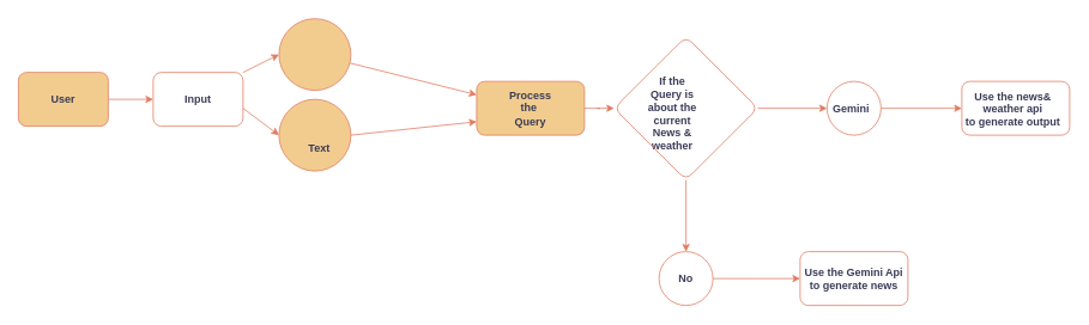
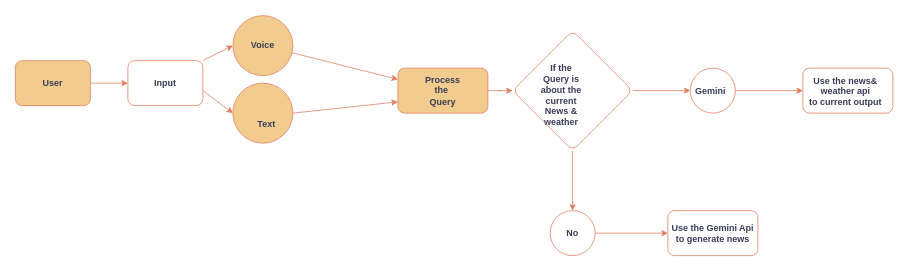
+ <mxCell id="17" value="&lt;b&gt;Voice&lt;/b&gt;" style="text;html=1;align=center;verticalAlign=middle;whiteSpace=wrap;rounded=1;fontFamily=Helvetica;fontSize=12;fontColor=#393C56;labelBackgroundColor=none;" vertex="1" parent="1"><mxGeometry x="320" y="45" width="60" height="30" as="geometry" /></mxCell>
- <mxCell id="30" value="&lt;b&gt;Use the news&amp;amp; weather api to&amp;nbsp;generate output&lt;/b&gt;" style="text;html=1;align=center;verticalAlign=middle;whiteSpace=wrap;rounded=0;fontColor=#393C56;" vertex="1" parent="1"><mxGeometry x="1064" y="106" width="126" height="30" as="geometry" /></mxCell>
+ <mxCell id="30" value="&lt;b&gt;Use the news&amp;amp; weather api to&amp;nbsp;current output&lt;/b&gt;" style="text;html=1;align=center;verticalAlign=middle;whiteSpace=wrap;rounded=0;fontColor=#393C56;" vertex="1" parent="1"><mxGeometry x="1064" y="106" width="126" height="30" as="geometry" /></mxCell>
